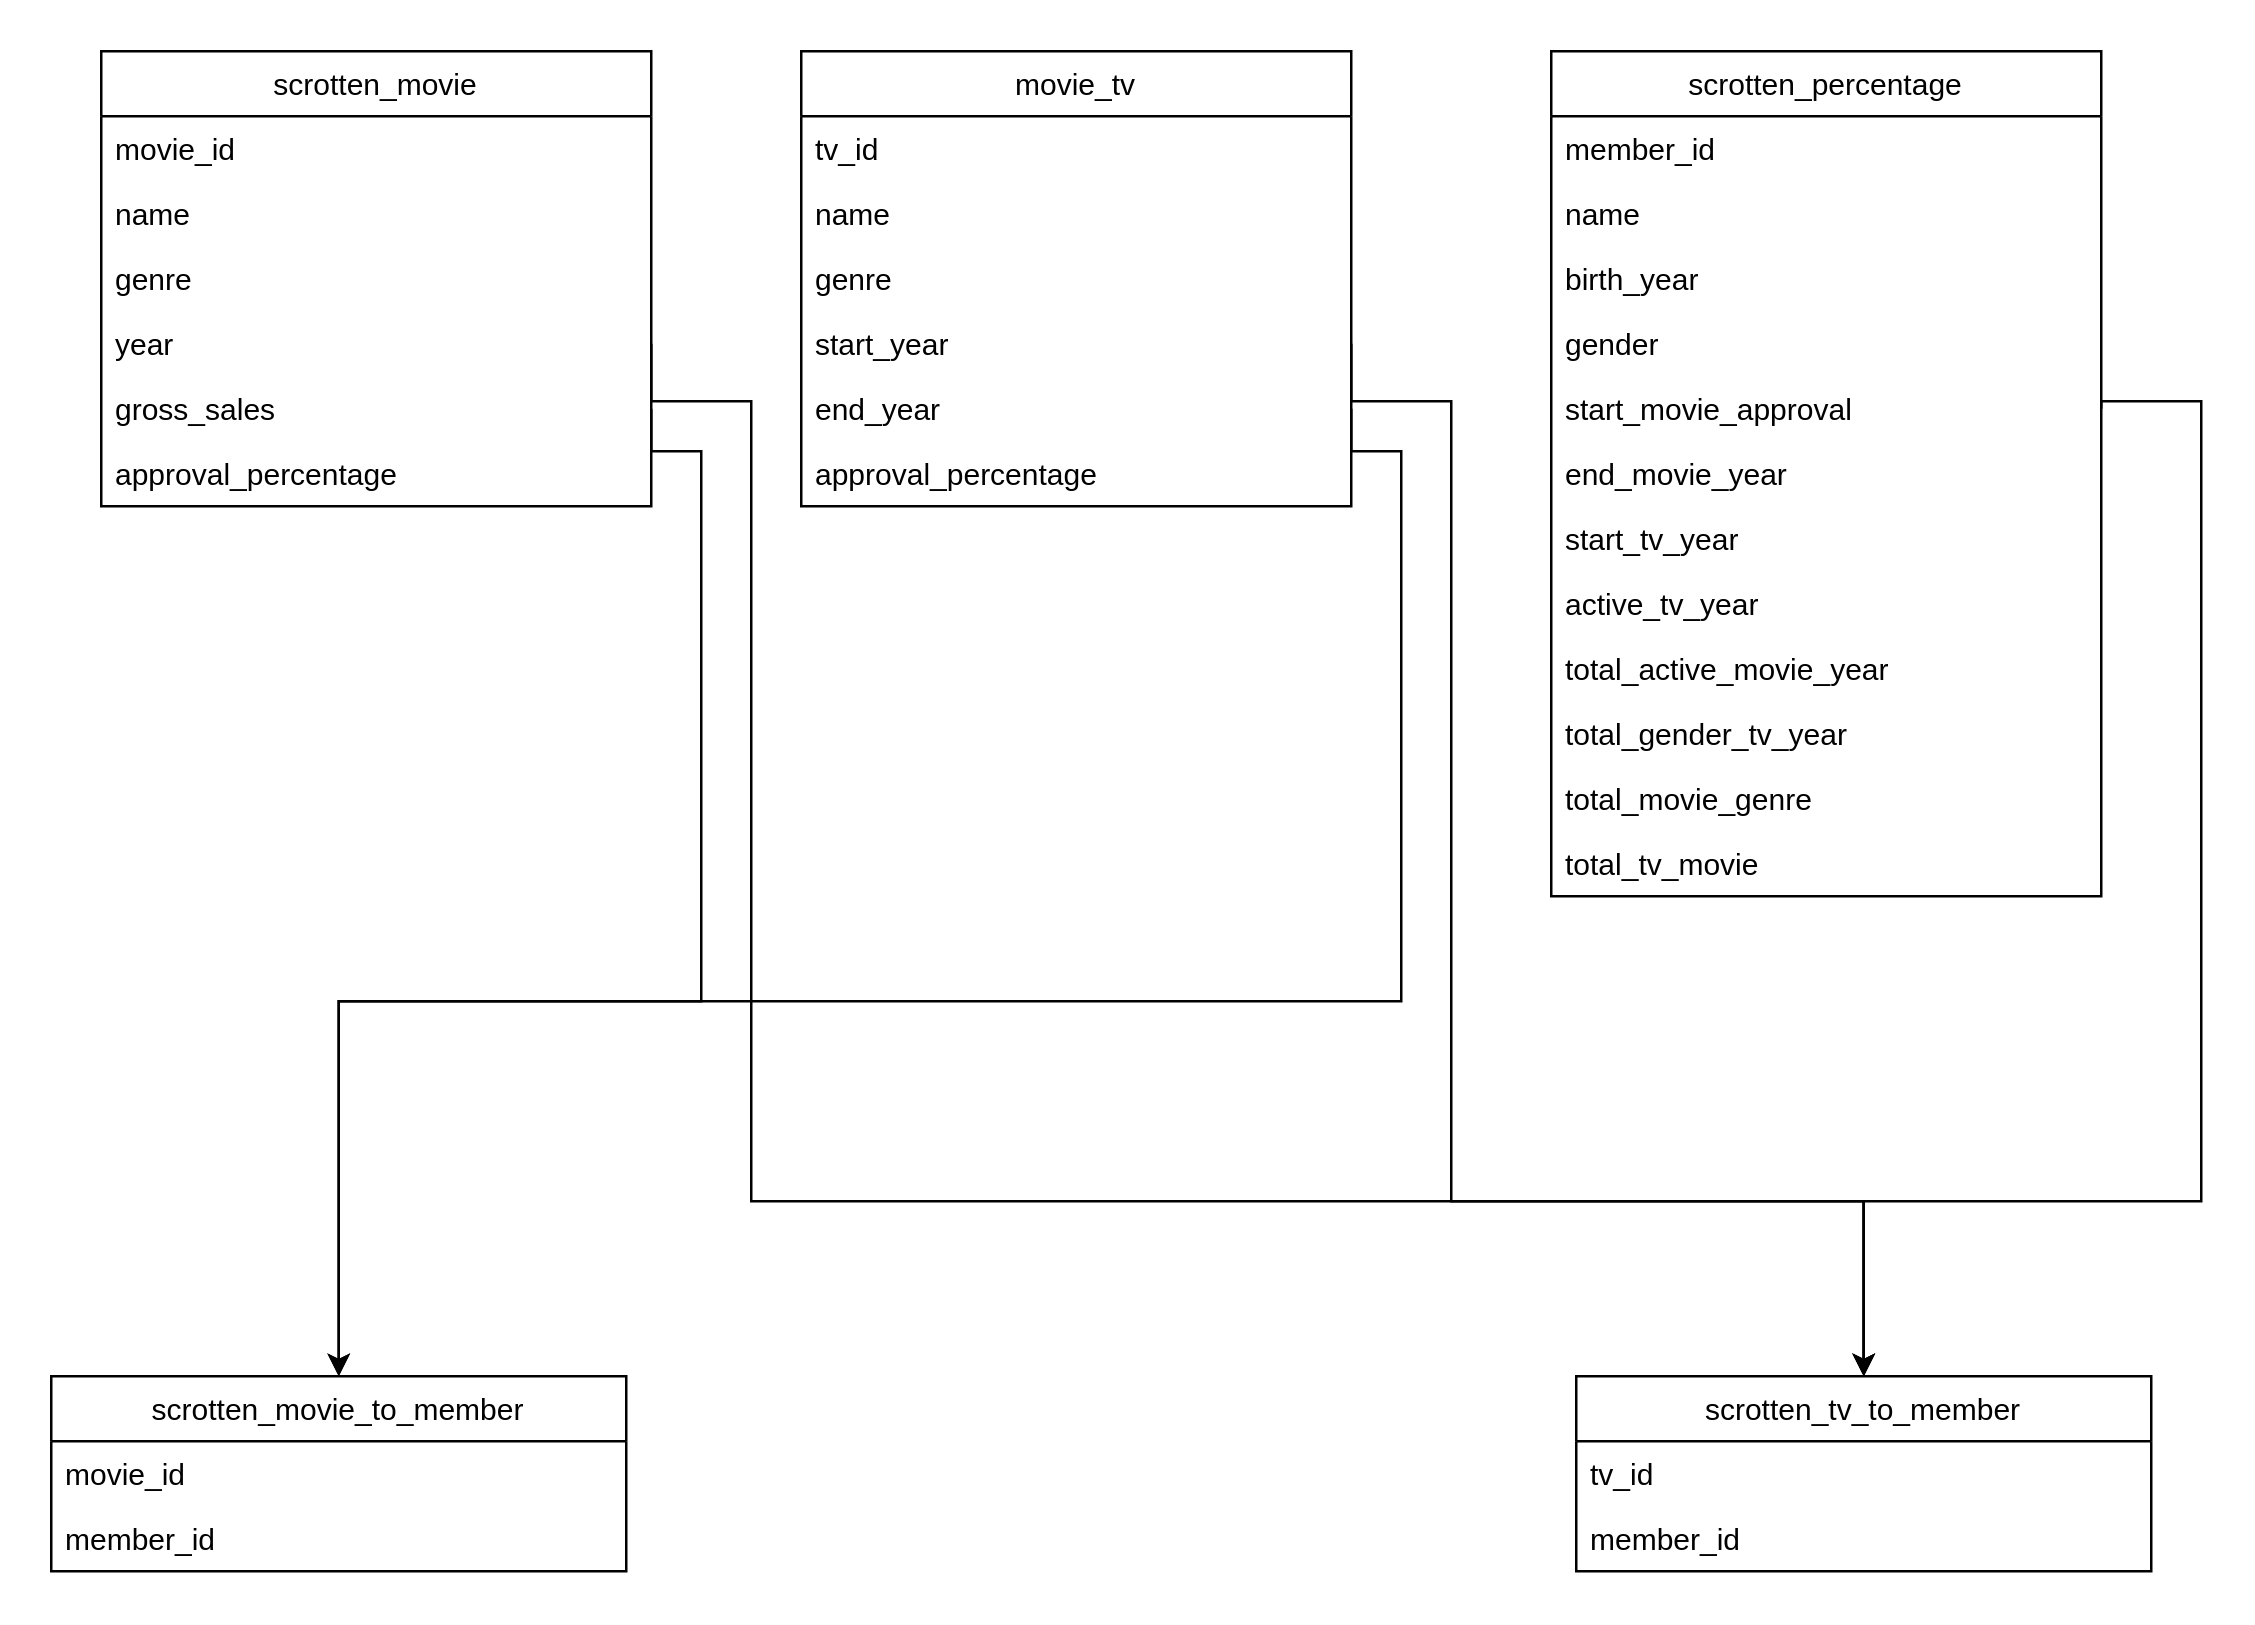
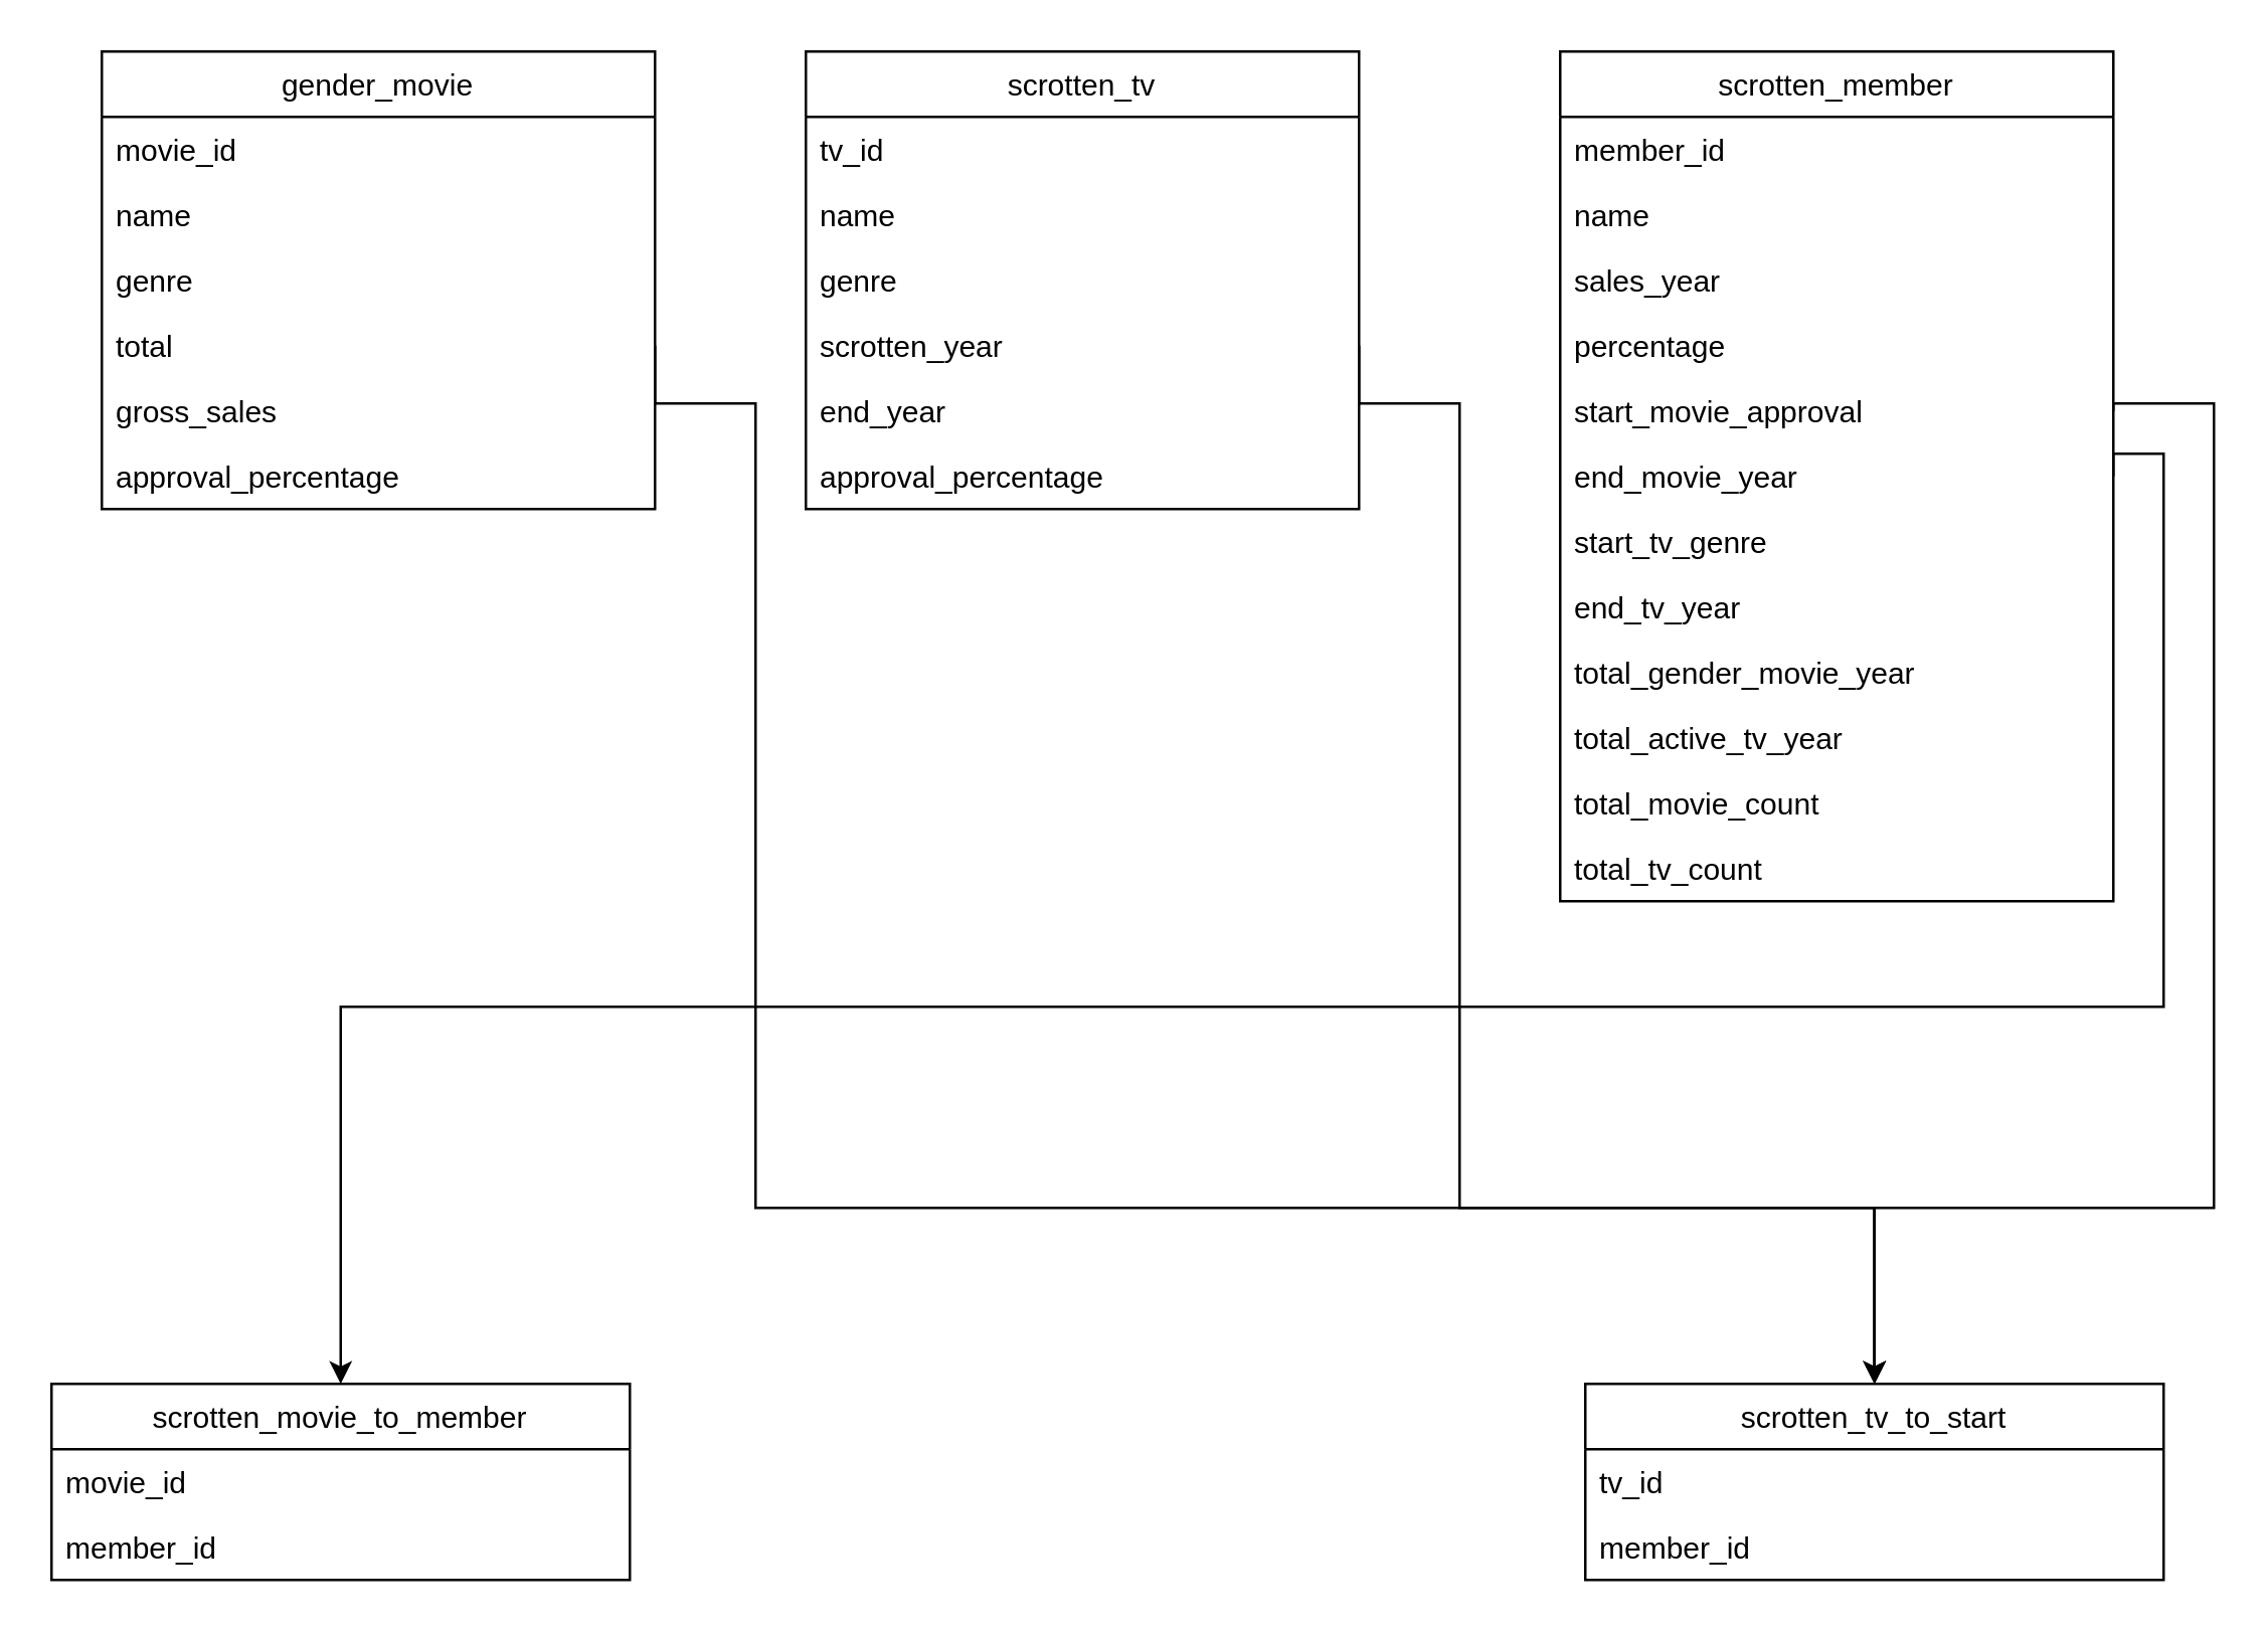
- <mxCell id="2" value="scrotten_movie" style="swimlane;fontStyle=0;childLayout=stackLayout;horizontal=1;startSize=26;horizontalStack=0;resizeParent=1;resizeParentMax=0;resizeLast=0;collapsible=1;marginBottom=0;" parent="1" vertex="1"><mxGeometry x="40" y="20" width="220" height="182" as="geometry" /></mxCell>
+ <mxCell id="2" value="gender_movie" style="swimlane;fontStyle=0;childLayout=stackLayout;horizontal=1;startSize=26;horizontalStack=0;resizeParent=1;resizeParentMax=0;resizeLast=0;collapsible=1;marginBottom=0;" parent="1" vertex="1"><mxGeometry x="40" y="20" width="220" height="182" as="geometry" /></mxCell>
- <mxCell id="22" value="movie_tv" style="swimlane;fontStyle=0;childLayout=stackLayout;horizontal=1;startSize=26;horizontalStack=0;resizeParent=1;resizeParentMax=0;resizeLast=0;collapsible=1;marginBottom=0;" parent="1" vertex="1"><mxGeometry x="320" y="20" width="220" height="182" as="geometry" /></mxCell>
+ <mxCell id="22" value="scrotten_tv" style="swimlane;fontStyle=0;childLayout=stackLayout;horizontal=1;startSize=26;horizontalStack=0;resizeParent=1;resizeParentMax=0;resizeLast=0;collapsible=1;marginBottom=0;" parent="1" vertex="1"><mxGeometry x="320" y="20" width="220" height="182" as="geometry" /></mxCell>
- <mxCell id="9" value="scrotten_percentage" style="swimlane;fontStyle=0;childLayout=stackLayout;horizontal=1;startSize=26;horizontalStack=0;resizeParent=1;resizeParentMax=0;resizeLast=0;collapsible=1;marginBottom=0;" parent="1" vertex="1"><mxGeometry x="620" y="20" width="220" height="338" as="geometry" /></mxCell>
+ <mxCell id="9" value="scrotten_member" style="swimlane;fontStyle=0;childLayout=stackLayout;horizontal=1;startSize=26;horizontalStack=0;resizeParent=1;resizeParentMax=0;resizeLast=0;collapsible=1;marginBottom=0;" parent="1" vertex="1"><mxGeometry x="620" y="20" width="220" height="338" as="geometry" /></mxCell>
- <mxCell id="12" value="birth_year" style="text;strokeColor=none;fillColor=none;align=left;verticalAlign=top;spacingLeft=4;spacingRight=4;overflow=hidden;rotatable=0;points=[[0,0.5],[1,0.5]];portConstraint=eastwest;" parent="9" vertex="1"><mxGeometry y="78" width="220" height="26" as="geometry" /></mxCell>
+ <mxCell id="12" value="sales_year" style="text;strokeColor=none;fillColor=none;align=left;verticalAlign=top;spacingLeft=4;spacingRight=4;overflow=hidden;rotatable=0;points=[[0,0.5],[1,0.5]];portConstraint=eastwest;" parent="9" vertex="1"><mxGeometry y="78" width="220" height="26" as="geometry" /></mxCell>
- <mxCell id="6" value="year" style="text;strokeColor=none;fillColor=none;align=left;verticalAlign=top;spacingLeft=4;spacingRight=4;overflow=hidden;rotatable=0;points=[[0,0.5],[1,0.5]];portConstraint=eastwest;" parent="2" vertex="1"><mxGeometry y="104" width="220" height="26" as="geometry" /></mxCell>
+ <mxCell id="6" value="total" style="text;strokeColor=none;fillColor=none;align=left;verticalAlign=top;spacingLeft=4;spacingRight=4;overflow=hidden;rotatable=0;points=[[0,0.5],[1,0.5]];portConstraint=eastwest;" parent="2" vertex="1"><mxGeometry y="104" width="220" height="26" as="geometry" /></mxCell>
- <mxCell id="26" value="start_year" style="text;strokeColor=none;fillColor=none;align=left;verticalAlign=top;spacingLeft=4;spacingRight=4;overflow=hidden;rotatable=0;points=[[0,0.5],[1,0.5]];portConstraint=eastwest;" parent="22" vertex="1"><mxGeometry y="104" width="220" height="26" as="geometry" /></mxCell>
+ <mxCell id="26" value="scrotten_year" style="text;strokeColor=none;fillColor=none;align=left;verticalAlign=top;spacingLeft=4;spacingRight=4;overflow=hidden;rotatable=0;points=[[0,0.5],[1,0.5]];portConstraint=eastwest;" parent="22" vertex="1"><mxGeometry y="104" width="220" height="26" as="geometry" /></mxCell>
- <mxCell id="13" value="gender" style="text;strokeColor=none;fillColor=none;align=left;verticalAlign=top;spacingLeft=4;spacingRight=4;overflow=hidden;rotatable=0;points=[[0,0.5],[1,0.5]];portConstraint=eastwest;" parent="9" vertex="1"><mxGeometry y="104" width="220" height="26" as="geometry" /></mxCell>
+ <mxCell id="13" value="percentage" style="text;strokeColor=none;fillColor=none;align=left;verticalAlign=top;spacingLeft=4;spacingRight=4;overflow=hidden;rotatable=0;points=[[0,0.5],[1,0.5]];portConstraint=eastwest;" parent="9" vertex="1"><mxGeometry y="104" width="220" height="26" as="geometry" /></mxCell>
- <mxCell id="16" value="start_tv_year" style="text;strokeColor=none;fillColor=none;align=left;verticalAlign=top;spacingLeft=4;spacingRight=4;overflow=hidden;rotatable=0;points=[[0,0.5],[1,0.5]];portConstraint=eastwest;" parent="9" vertex="1"><mxGeometry y="182" width="220" height="26" as="geometry" /></mxCell>
+ <mxCell id="16" value="start_tv_genre" style="text;strokeColor=none;fillColor=none;align=left;verticalAlign=top;spacingLeft=4;spacingRight=4;overflow=hidden;rotatable=0;points=[[0,0.5],[1,0.5]];portConstraint=eastwest;" parent="9" vertex="1"><mxGeometry y="182" width="220" height="26" as="geometry" /></mxCell>
- <mxCell id="17" value="active_tv_year" style="text;strokeColor=none;fillColor=none;align=left;verticalAlign=top;spacingLeft=4;spacingRight=4;overflow=hidden;rotatable=0;points=[[0,0.5],[1,0.5]];portConstraint=eastwest;" parent="9" vertex="1"><mxGeometry y="208" width="220" height="26" as="geometry" /></mxCell>
+ <mxCell id="17" value="end_tv_year" style="text;strokeColor=none;fillColor=none;align=left;verticalAlign=top;spacingLeft=4;spacingRight=4;overflow=hidden;rotatable=0;points=[[0,0.5],[1,0.5]];portConstraint=eastwest;" parent="9" vertex="1"><mxGeometry y="208" width="220" height="26" as="geometry" /></mxCell>
- <mxCell id="18" value="total_active_movie_year" style="text;strokeColor=none;fillColor=none;align=left;verticalAlign=top;spacingLeft=4;spacingRight=4;overflow=hidden;rotatable=0;points=[[0,0.5],[1,0.5]];portConstraint=eastwest;" parent="9" vertex="1"><mxGeometry y="234" width="220" height="26" as="geometry" /></mxCell>
+ <mxCell id="18" value="total_gender_movie_year" style="text;strokeColor=none;fillColor=none;align=left;verticalAlign=top;spacingLeft=4;spacingRight=4;overflow=hidden;rotatable=0;points=[[0,0.5],[1,0.5]];portConstraint=eastwest;" parent="9" vertex="1"><mxGeometry y="234" width="220" height="26" as="geometry" /></mxCell>
- <mxCell id="35" style="edgeStyle=orthogonalEdgeStyle;rounded=0;orthogonalLoop=1;jettySize=auto;html=1;exitX=1;exitY=0.5;exitDx=0;exitDy=0;entryX=0.5;entryY=0;entryDx=0;entryDy=0;" parent="1" source="7" target="29" edge="1"><mxGeometry relative="1" as="geometry"><Array as="points"><mxPoint x="260" y="180" /><mxPoint x="280" y="180" /><mxPoint x="280" y="400" /><mxPoint x="135" y="400" /></Array></mxGeometry></mxCell>
- <mxCell id="36" style="edgeStyle=orthogonalEdgeStyle;rounded=0;orthogonalLoop=1;jettySize=auto;html=1;exitX=1;exitY=0.5;exitDx=0;exitDy=0;entryX=0.5;entryY=0;entryDx=0;entryDy=0;" parent="1" source="27" target="29" edge="1"><mxGeometry relative="1" as="geometry"><Array as="points"><mxPoint x="540" y="180" /><mxPoint x="560" y="180" /><mxPoint x="560" y="400" /><mxPoint x="135" y="400" /></Array></mxGeometry></mxCell>
- <mxCell id="19" value="total_gender_tv_year" style="text;strokeColor=none;fillColor=none;align=left;verticalAlign=top;spacingLeft=4;spacingRight=4;overflow=hidden;rotatable=0;points=[[0,0.5],[1,0.5]];portConstraint=eastwest;" parent="9" vertex="1"><mxGeometry y="260" width="220" height="26" as="geometry" /></mxCell>
+ <mxCell id="19" value="total_active_tv_year" style="text;strokeColor=none;fillColor=none;align=left;verticalAlign=top;spacingLeft=4;spacingRight=4;overflow=hidden;rotatable=0;points=[[0,0.5],[1,0.5]];portConstraint=eastwest;" parent="9" vertex="1"><mxGeometry y="260" width="220" height="26" as="geometry" /></mxCell>
- <mxCell id="20" value="total_movie_genre" style="text;strokeColor=none;fillColor=none;align=left;verticalAlign=top;spacingLeft=4;spacingRight=4;overflow=hidden;rotatable=0;points=[[0,0.5],[1,0.5]];portConstraint=eastwest;" parent="9" vertex="1"><mxGeometry y="286" width="220" height="26" as="geometry" /></mxCell>
+ <mxCell id="20" value="total_movie_count" style="text;strokeColor=none;fillColor=none;align=left;verticalAlign=top;spacingLeft=4;spacingRight=4;overflow=hidden;rotatable=0;points=[[0,0.5],[1,0.5]];portConstraint=eastwest;" parent="9" vertex="1"><mxGeometry y="286" width="220" height="26" as="geometry" /></mxCell>
- <mxCell id="21" value="total_tv_movie" style="text;strokeColor=none;fillColor=none;align=left;verticalAlign=top;spacingLeft=4;spacingRight=4;overflow=hidden;rotatable=0;points=[[0,0.5],[1,0.5]];portConstraint=eastwest;" vertex="1" parent="9"><mxGeometry y="312" width="220" height="26" as="geometry" /></mxCell>
+ <mxCell id="21" value="total_tv_count" style="text;strokeColor=none;fillColor=none;align=left;verticalAlign=top;spacingLeft=4;spacingRight=4;overflow=hidden;rotatable=0;points=[[0,0.5],[1,0.5]];portConstraint=eastwest;" vertex="1" parent="9"><mxGeometry y="312" width="220" height="26" as="geometry" /></mxCell>
+ <mxCell id="37" style="edgeStyle=orthogonalEdgeStyle;rounded=0;orthogonalLoop=1;jettySize=auto;html=1;exitX=1;exitY=0.5;exitDx=0;exitDy=0;entryX=0.5;entryY=0;entryDx=0;entryDy=0;" parent="1" source="15" target="29" edge="1"><mxGeometry relative="1" as="geometry"><Array as="points"><mxPoint x="840" y="180" /><mxPoint x="860" y="180" /><mxPoint x="860" y="400" /><mxPoint x="135" y="400" /></Array></mxGeometry></mxCell>
- <mxCell id="32" value="scrotten_tv_to_member" style="swimlane;fontStyle=0;childLayout=stackLayout;horizontal=1;startSize=26;fillColor=none;horizontalStack=0;resizeParent=1;resizeParentMax=0;resizeLast=0;collapsible=1;marginBottom=0;" parent="1" vertex="1"><mxGeometry x="630" y="550" width="230" height="78" as="geometry" /></mxCell>
+ <mxCell id="32" value="scrotten_tv_to_start" style="swimlane;fontStyle=0;childLayout=stackLayout;horizontal=1;startSize=26;fillColor=none;horizontalStack=0;resizeParent=1;resizeParentMax=0;resizeLast=0;collapsible=1;marginBottom=0;" parent="1" vertex="1"><mxGeometry x="630" y="550" width="230" height="78" as="geometry" /></mxCell>
